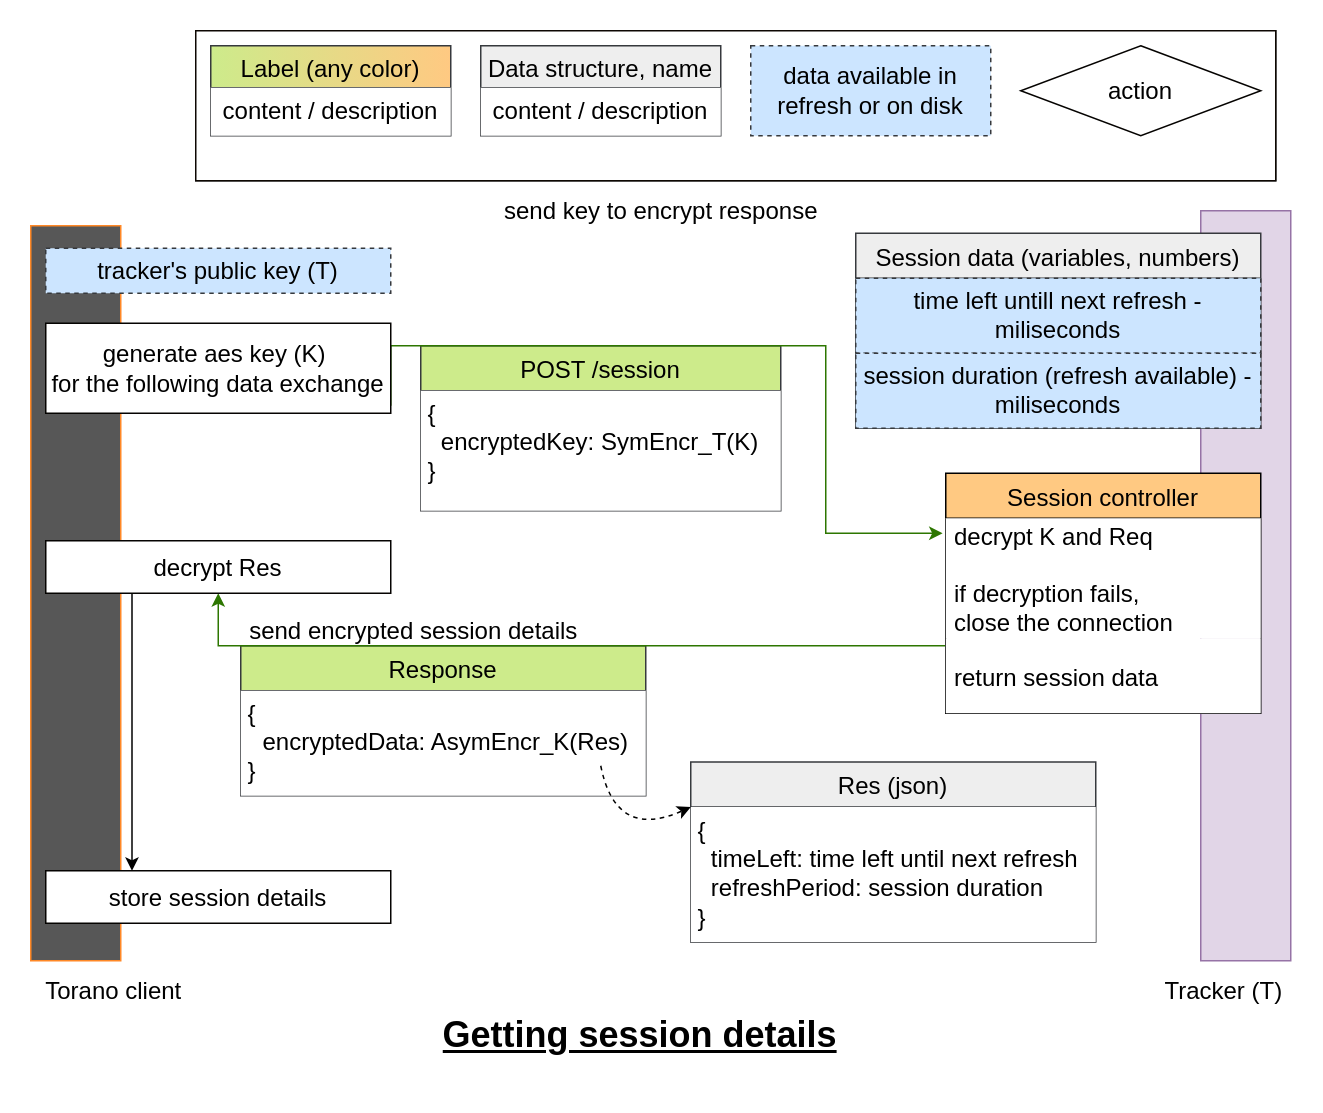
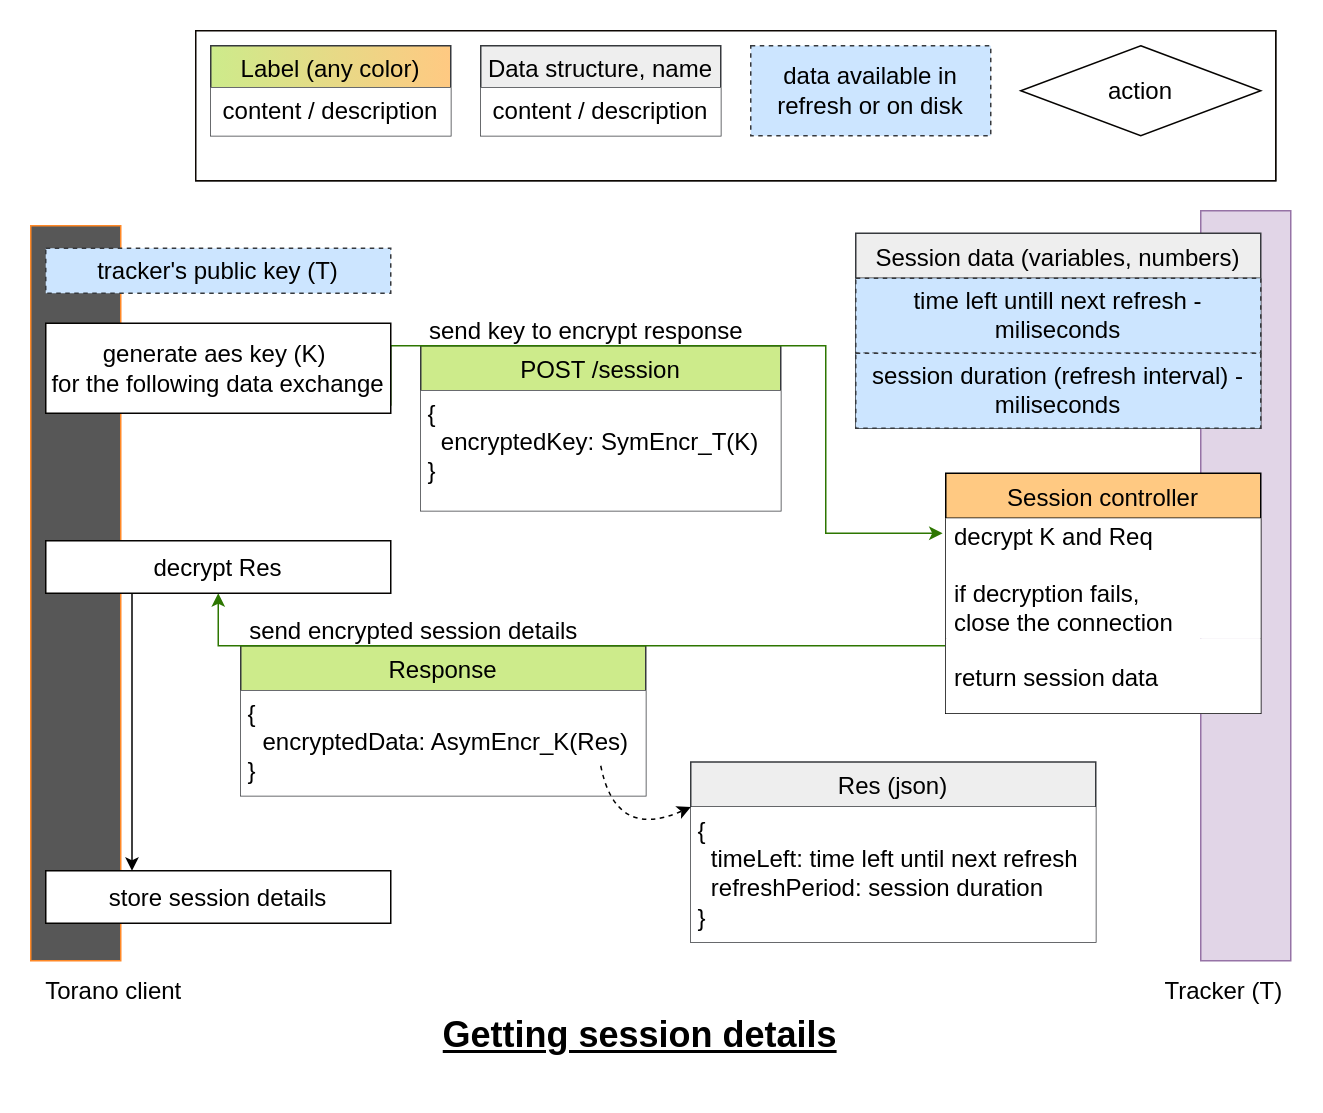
- <mxCell id="13" value="&lt;font style=&quot;font-size: 16px;&quot;&gt;send key to encrypt response&lt;br&gt;&lt;/font&gt;" style="text;html=1;align=center;verticalAlign=middle;resizable=0;points=[];autosize=1;strokeColor=none;fillColor=none;" parent="1" vertex="1"><mxGeometry x="330" y="130" width="220" height="20" as="geometry" /></mxCell>
+ <mxCell id="13" value="&lt;font style=&quot;font-size: 16px;&quot;&gt;send key to encrypt response&lt;br&gt;&lt;/font&gt;" style="text;html=1;align=center;verticalAlign=middle;resizable=0;points=[];autosize=1;strokeColor=none;fillColor=none;" parent="1" vertex="1"><mxGeometry x="280" y="210" width="220" height="20" as="geometry" /></mxCell>
- <mxCell id="36" value="&lt;h1&gt;&lt;/h1&gt;&lt;span style=&quot;background-color: initial;&quot;&gt;&lt;span style=&quot;font-size: 16px;&quot;&gt;session duration (refresh available) - miliseconds&lt;br&gt;&lt;/span&gt;&lt;br&gt;&lt;/span&gt;" style="text;html=1;strokeColor=#36393d;fillColor=#cce5ff;spacing=5;spacingTop=-20;whiteSpace=wrap;overflow=hidden;rounded=0;align=center;dashed=1;" vertex="1" parent="34"><mxGeometry y="80" width="270" height="50" as="geometry" /></mxCell>
+ <mxCell id="36" value="&lt;h1&gt;&lt;/h1&gt;&lt;span style=&quot;background-color: initial;&quot;&gt;&lt;span style=&quot;font-size: 16px;&quot;&gt;session duration (refresh interval) - miliseconds&lt;br&gt;&lt;/span&gt;&lt;br&gt;&lt;/span&gt;" style="text;html=1;strokeColor=#36393d;fillColor=#cce5ff;spacing=5;spacingTop=-20;whiteSpace=wrap;overflow=hidden;rounded=0;align=center;dashed=1;" vertex="1" parent="34"><mxGeometry y="80" width="270" height="50" as="geometry" /></mxCell>
